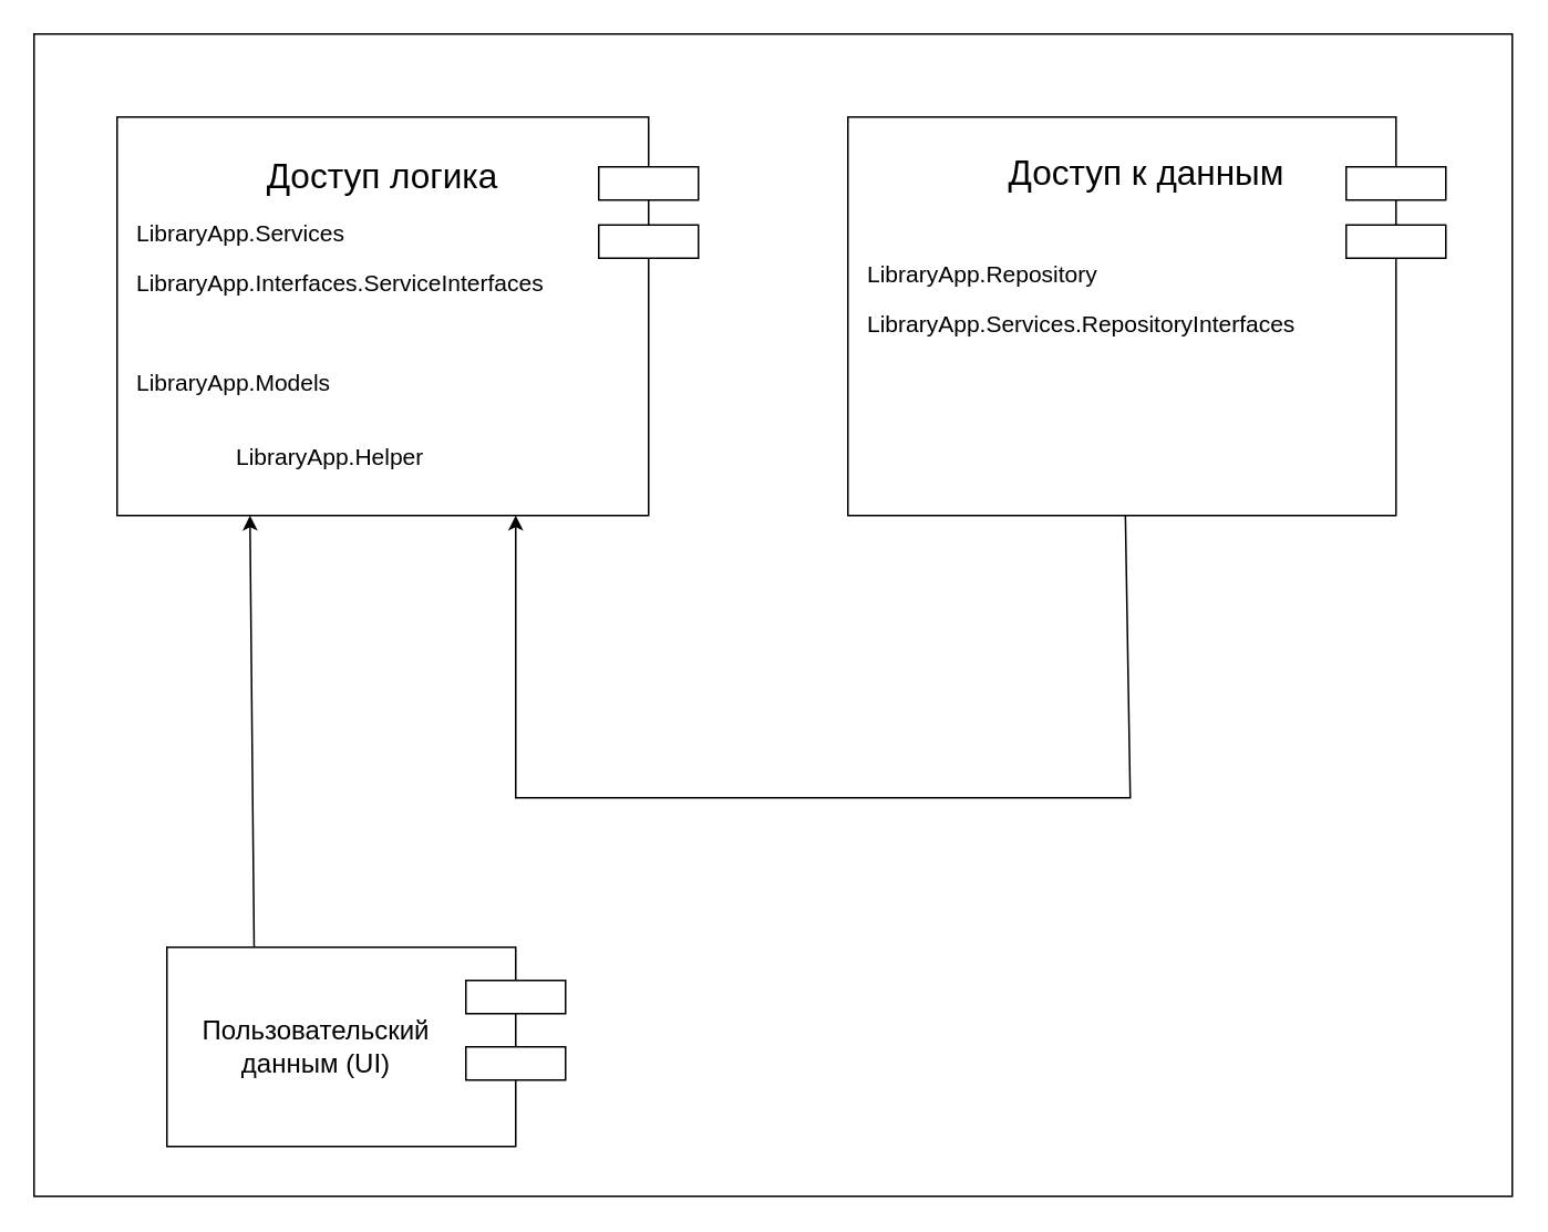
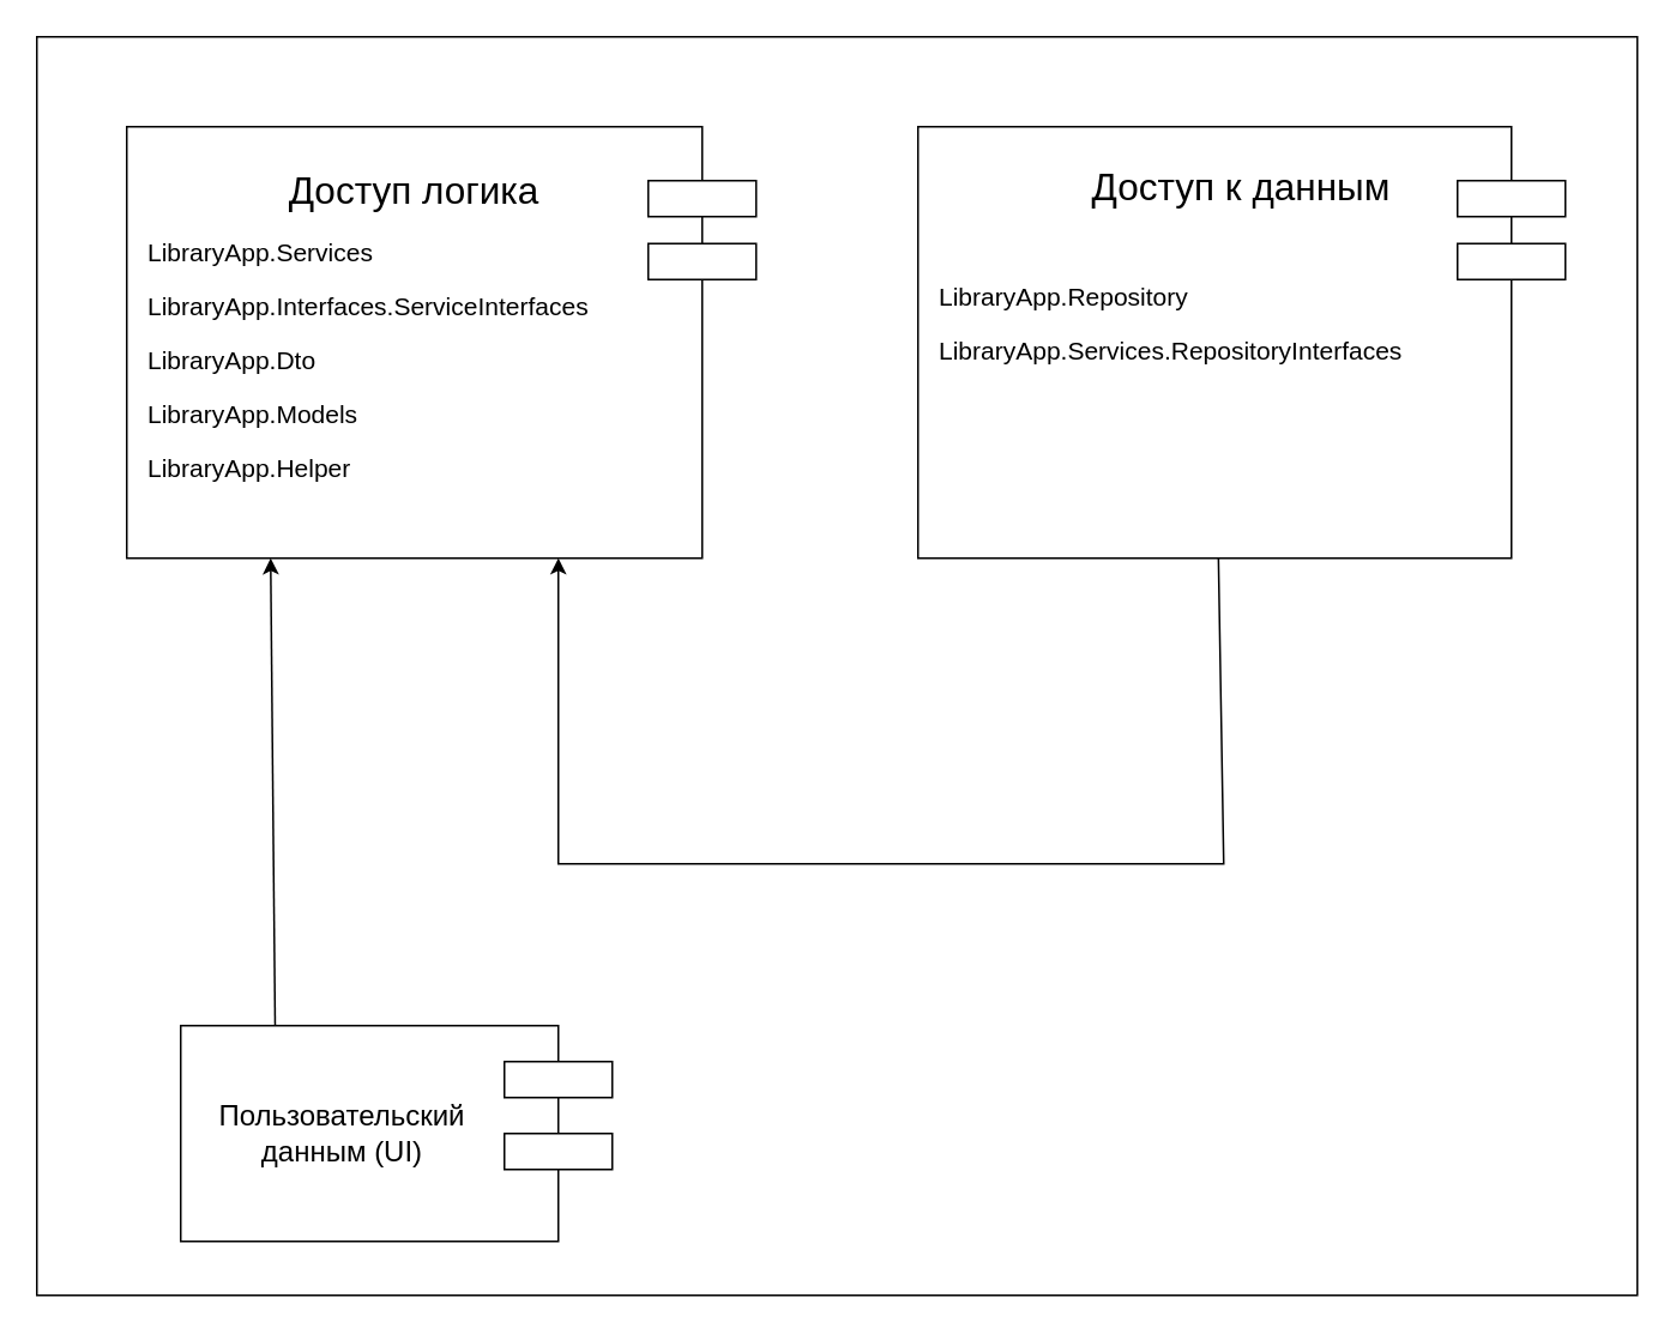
+ <mxCell id="19" value="LibraryApp.Dto" style="text;html=1;strokeColor=none;fillColor=none;align=left;verticalAlign=middle;whiteSpace=wrap;rounded=0;fontSize=14;" vertex="1" parent="1"><mxGeometry x="80" y="185" width="220" height="30" as="geometry" /></mxCell>
- <mxCell id="21" value="LibraryApp.Helper" style="text;html=1;strokeColor=none;fillColor=none;align=left;verticalAlign=middle;whiteSpace=wrap;rounded=0;fontSize=14;" vertex="1" parent="1"><mxGeometry x="140" y="260" width="220" height="30" as="geometry" /></mxCell>
+ <mxCell id="21" value="LibraryApp.Helper" style="text;html=1;strokeColor=none;fillColor=none;align=left;verticalAlign=middle;whiteSpace=wrap;rounded=0;fontSize=14;" vertex="1" parent="1"><mxGeometry x="80" y="245" width="220" height="30" as="geometry" /></mxCell>
